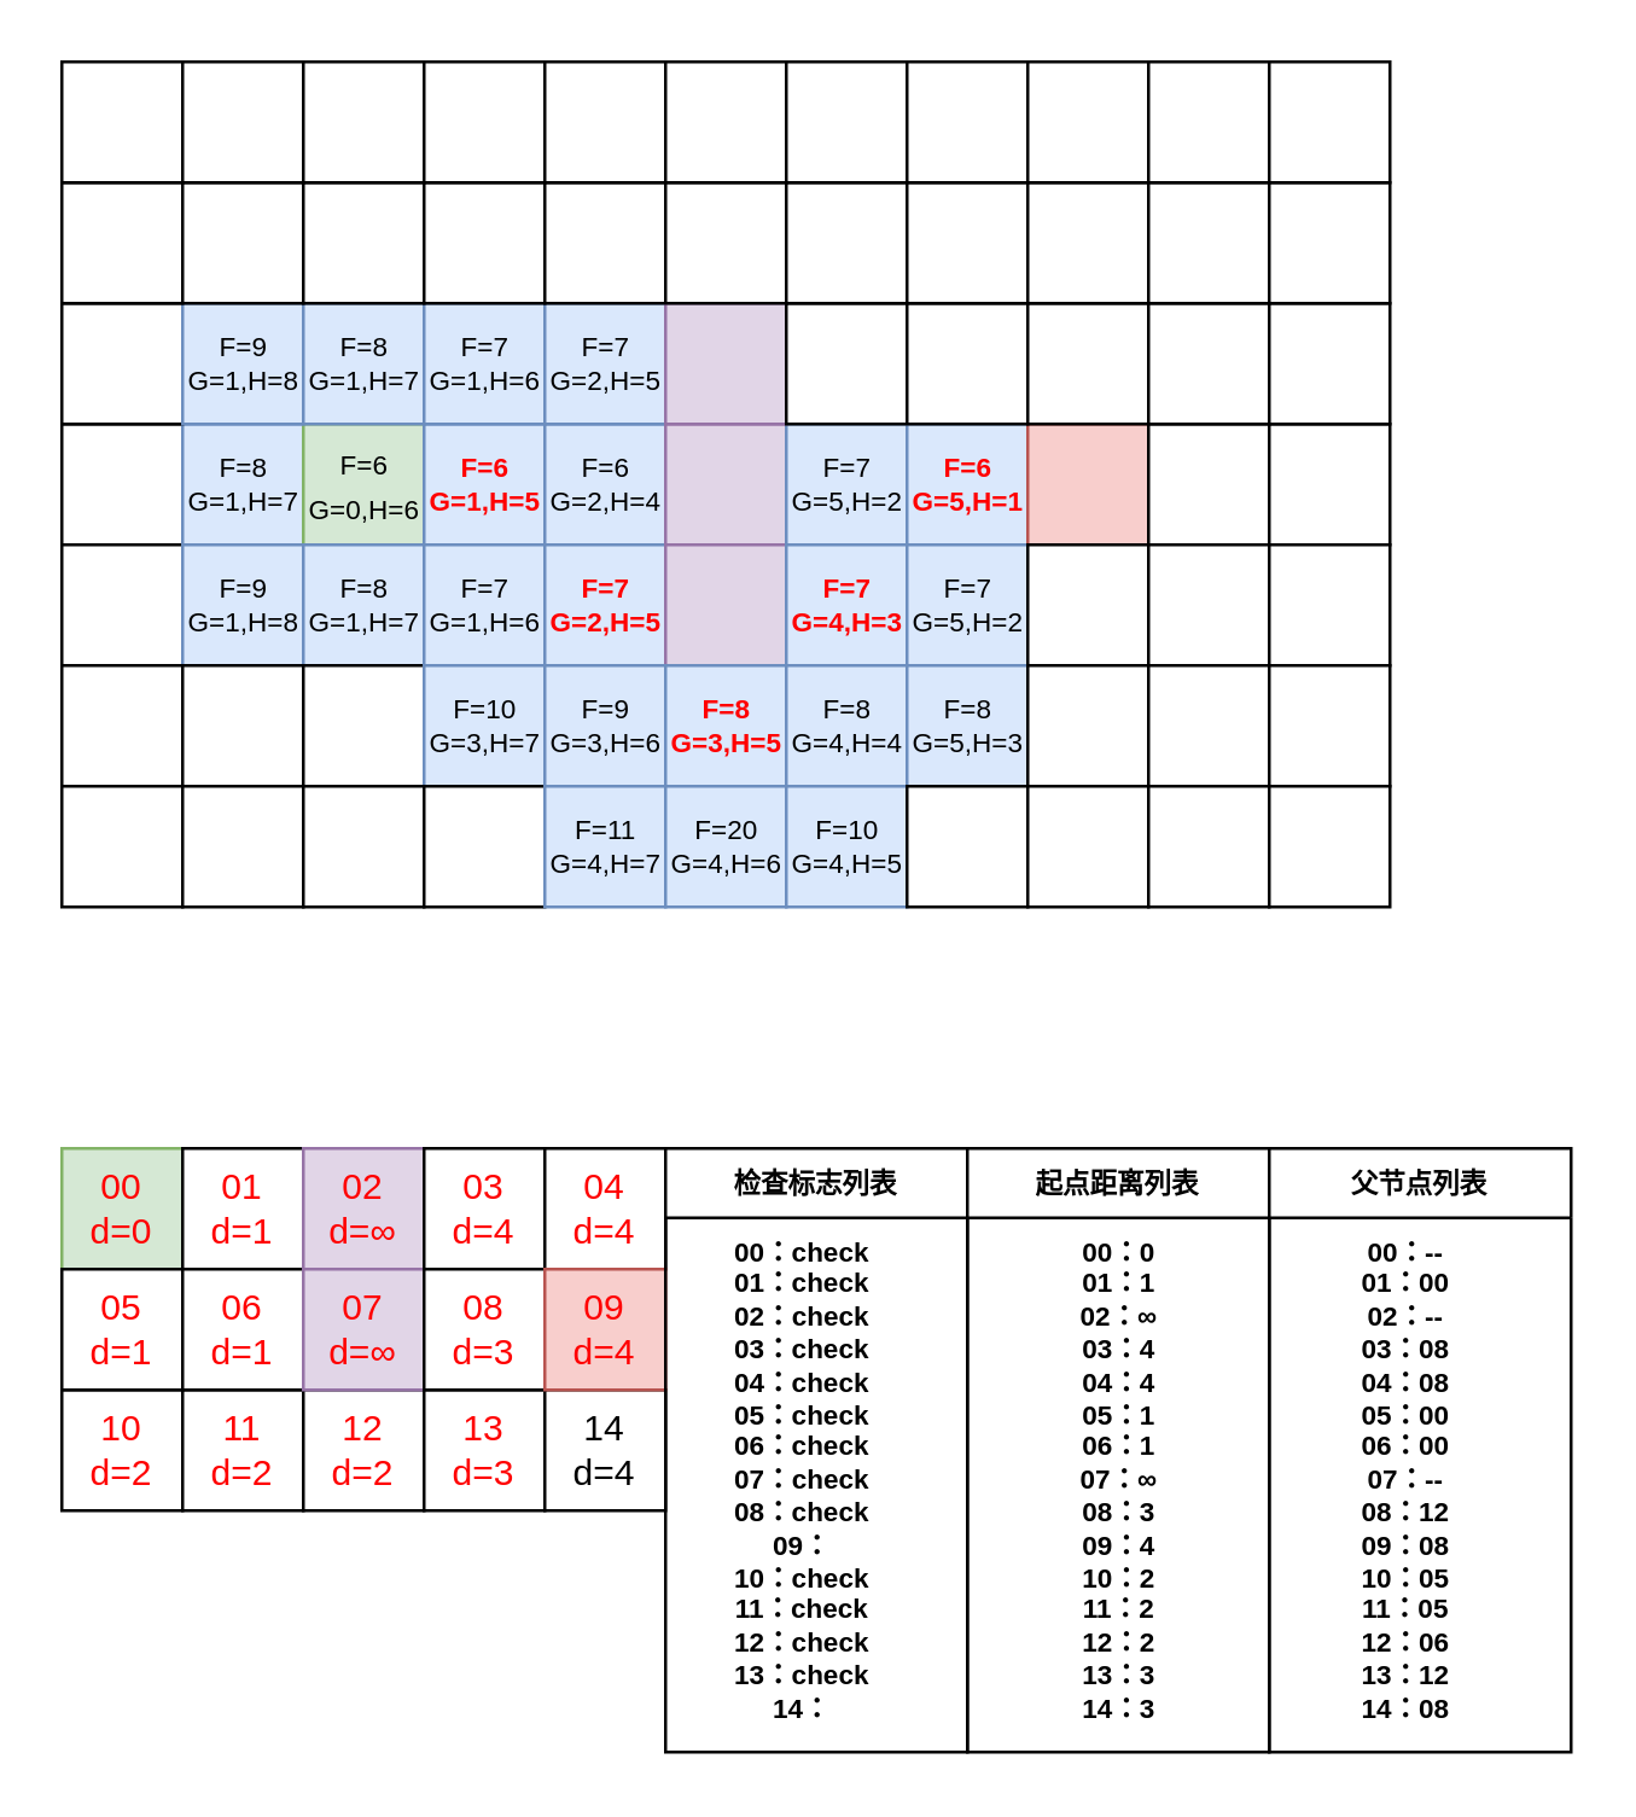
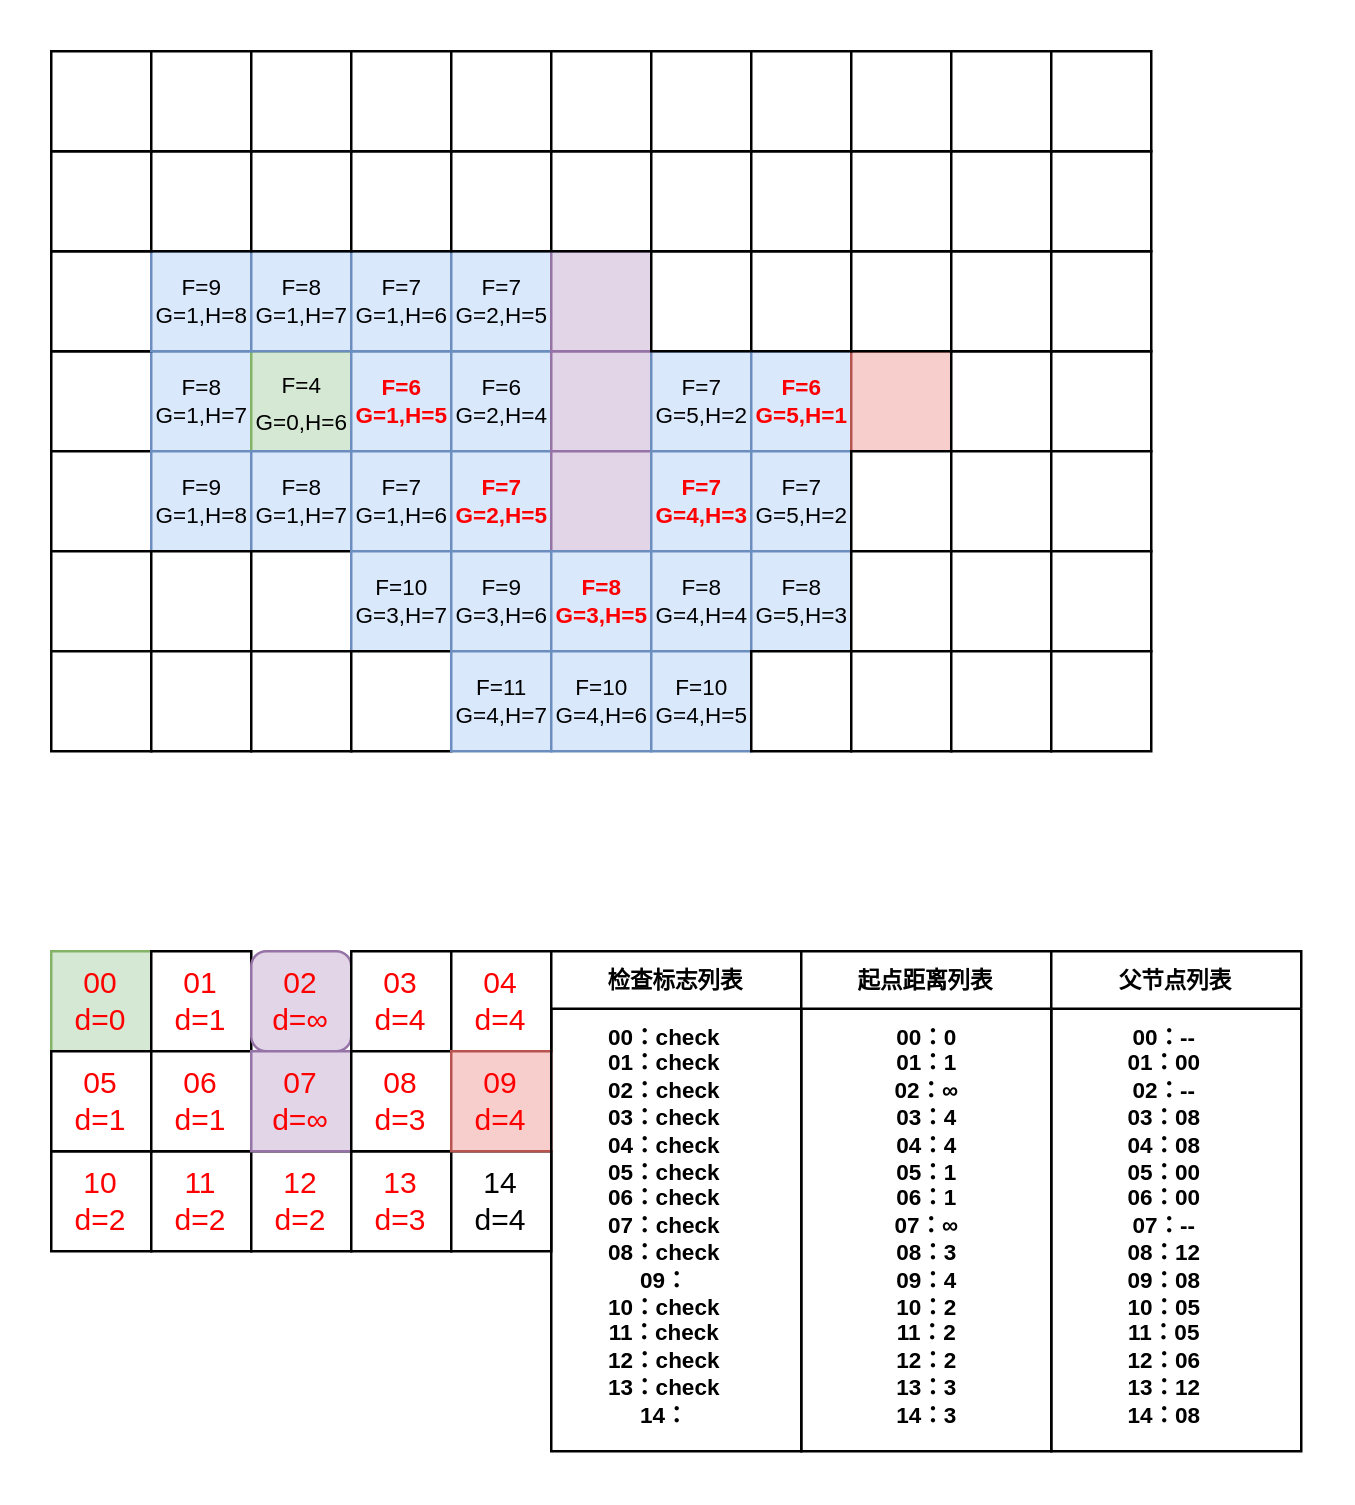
- <mxCell id="79" value="&lt;font style=&quot;font-size: 9px&quot;&gt;F=6&lt;br&gt;G=0,H=6&lt;/font&gt;" style="text;html=1;align=center;verticalAlign=middle;resizable=0;points=[];autosize=1;strokeColor=none;fillColor=none;" vertex="1" parent="1"><mxGeometry x="95" y="140" width="50" height="40" as="geometry" /></mxCell>
+ <mxCell id="79" value="&lt;font style=&quot;font-size: 9px&quot;&gt;F=4&lt;br&gt;G=0,H=6&lt;/font&gt;" style="text;html=1;align=center;verticalAlign=middle;resizable=0;points=[];autosize=1;strokeColor=none;fillColor=none;" vertex="1" parent="1"><mxGeometry x="95" y="140" width="50" height="40" as="geometry" /></mxCell>
- <mxCell id="95" value="F=20&lt;br&gt;G=4,H=6" style="text;html=1;align=center;verticalAlign=middle;resizable=0;points=[];autosize=1;strokeColor=none;fillColor=none;fontSize=9;" vertex="1" parent="1"><mxGeometry x="215" y="265" width="50" height="30" as="geometry" /></mxCell>
+ <mxCell id="95" value="F=10&lt;br&gt;G=4,H=6" style="text;html=1;align=center;verticalAlign=middle;resizable=0;points=[];autosize=1;strokeColor=none;fillColor=none;fontSize=9;" vertex="1" parent="1"><mxGeometry x="215" y="265" width="50" height="30" as="geometry" /></mxCell>
- <mxCell id="105" value="&lt;font color=&quot;#ff0000&quot;&gt;02&lt;br&gt;d=∞&lt;br&gt;&lt;/font&gt;" style="rounded=0;whiteSpace=wrap;html=1;fillColor=#e1d5e7;strokeColor=#9673a6;" vertex="1" parent="1"><mxGeometry x="100" y="380" width="40" height="40" as="geometry" /></mxCell>
+ <mxCell id="105" value="&lt;font color=&quot;#ff0000&quot;&gt;02&lt;br&gt;d=∞&lt;br&gt;&lt;/font&gt;" style="whiteSpace=wrap;html=1;fillColor=#e1d5e7;strokeColor=#9673a6;rounded=1;" vertex="1" parent="1"><mxGeometry x="100" y="380" width="40" height="40" as="geometry" /></mxCell>
